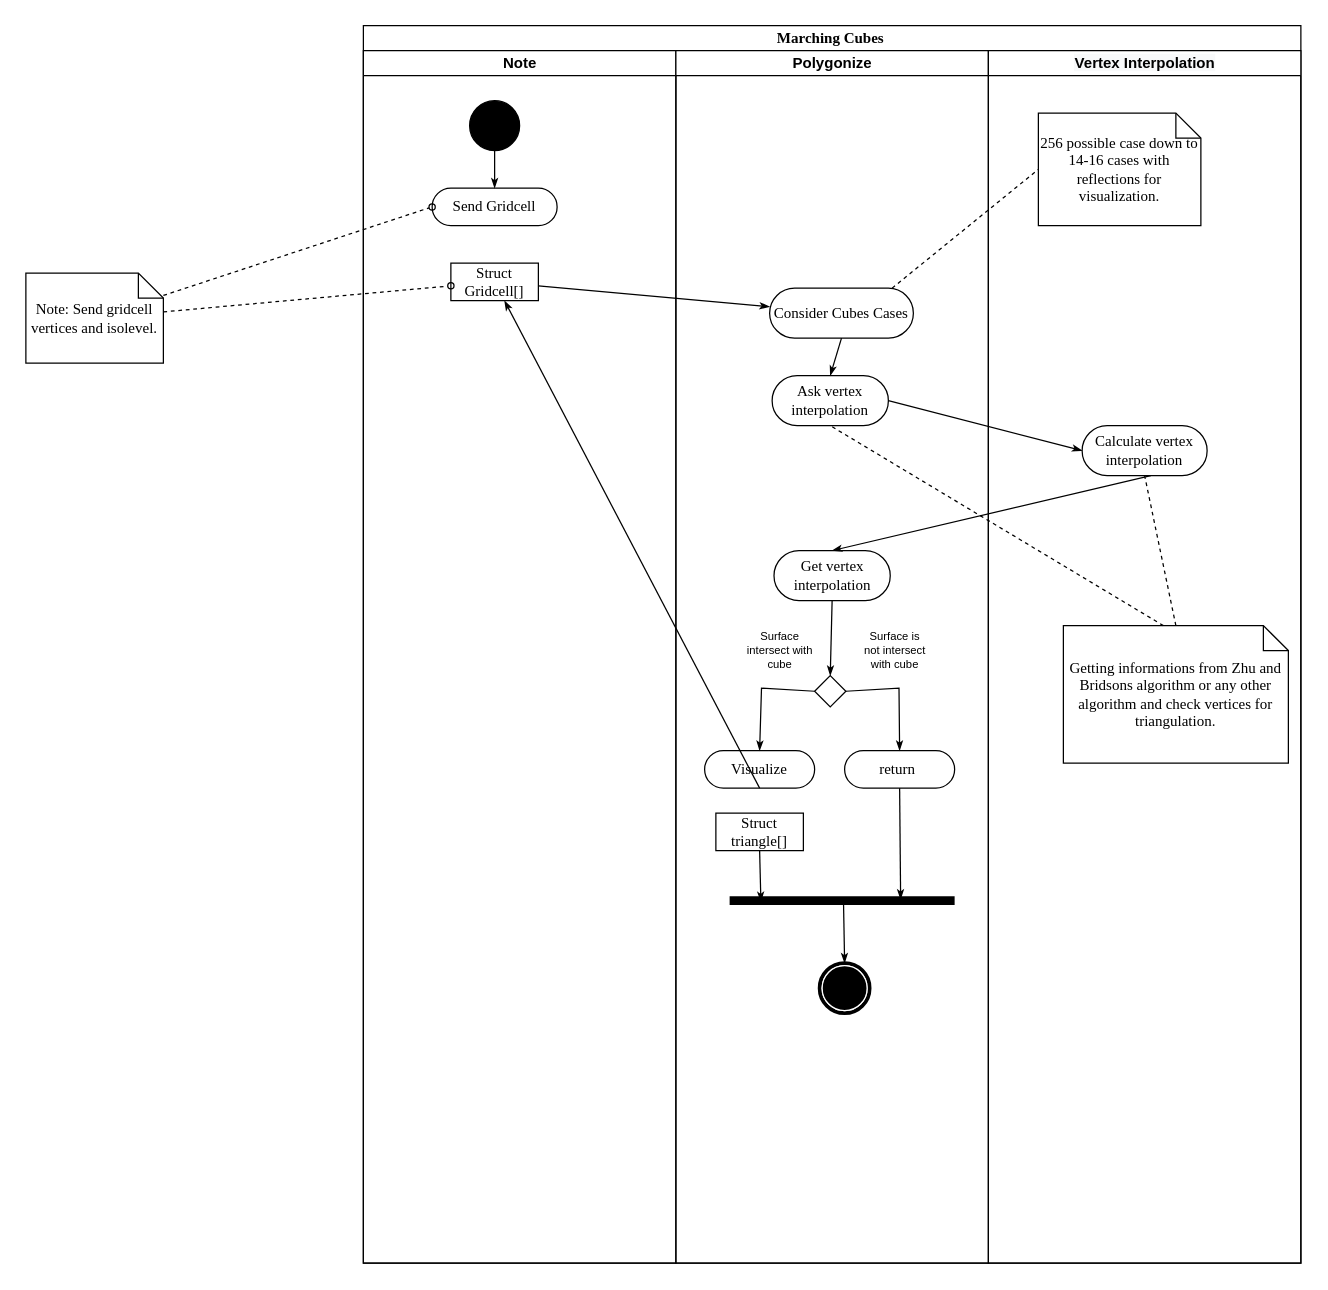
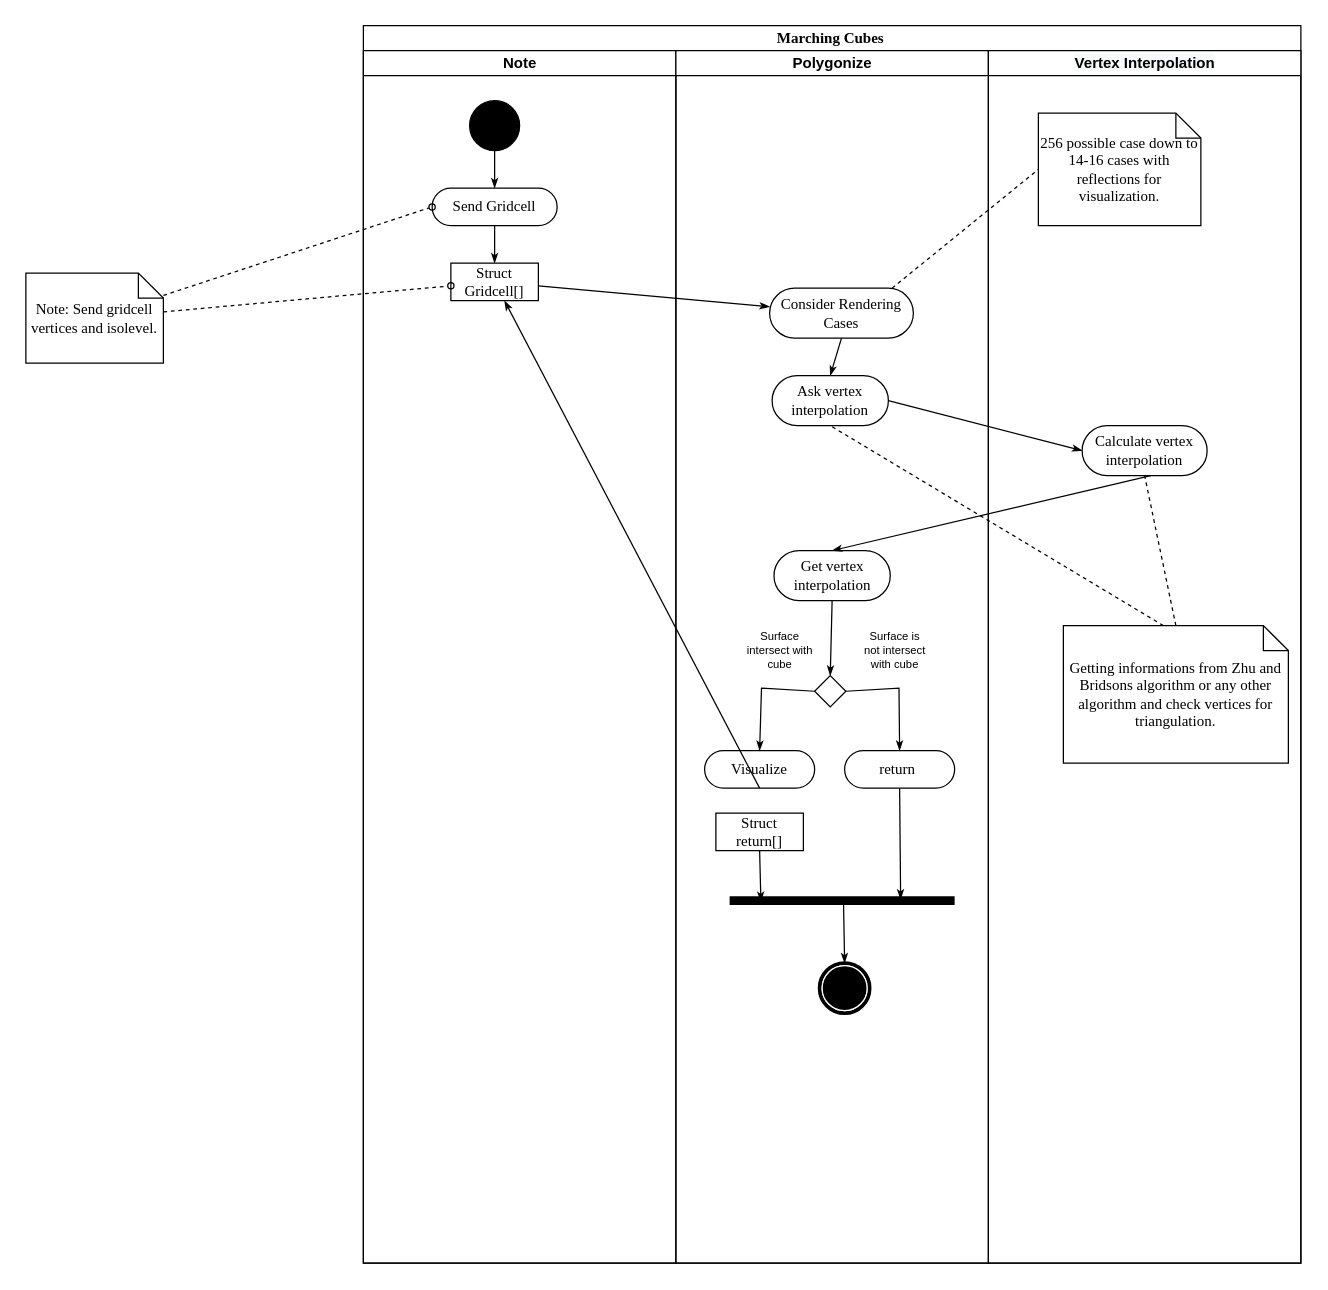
+ <mxCell id="4" style="edgeStyle=none;rounded=0;html=1;labelBackgroundColor=none;startArrow=none;startFill=0;startSize=5;endArrow=classicThin;endFill=1;endSize=5;jettySize=auto;orthogonalLoop=1;strokeWidth=1;fontFamily=Verdana;fontSize=12;exitX=0.5;exitY=1;exitDx=0;exitDy=0;" parent="3" source="7" target="5" edge="1"><mxGeometry relative="1" as="geometry"><mxPoint x="148.75" y="250" as="sourcePoint" /></mxGeometry></mxCell>
- <mxCell id="10" value="Consider Cubes Cases" style="rounded=1;whiteSpace=wrap;html=1;shadow=0;comic=0;labelBackgroundColor=none;strokeWidth=1;fontFamily=Verdana;fontSize=12;align=center;arcSize=50;" parent="9" vertex="1"><mxGeometry x="75" y="190" width="115" height="40" as="geometry" /></mxCell>
+ <mxCell id="10" value="Consider Rendering Cases" style="rounded=1;whiteSpace=wrap;html=1;shadow=0;comic=0;labelBackgroundColor=none;strokeWidth=1;fontFamily=Verdana;fontSize=12;align=center;arcSize=50;" parent="9" vertex="1"><mxGeometry x="75" y="190" width="115" height="40" as="geometry" /></mxCell>
- <mxCell id="26" value="Struct triangle[]" style="rounded=0;whiteSpace=wrap;html=1;shadow=0;comic=0;labelBackgroundColor=none;strokeWidth=1;fontFamily=Verdana;fontSize=12;align=center;arcSize=50;" parent="9" vertex="1"><mxGeometry x="32" y="610" width="70" height="30" as="geometry" /></mxCell>
+ <mxCell id="26" value="Struct return[]" style="rounded=0;whiteSpace=wrap;html=1;shadow=0;comic=0;labelBackgroundColor=none;strokeWidth=1;fontFamily=Verdana;fontSize=12;align=center;arcSize=50;" parent="9" vertex="1"><mxGeometry x="32" y="610" width="70" height="30" as="geometry" /></mxCell>
